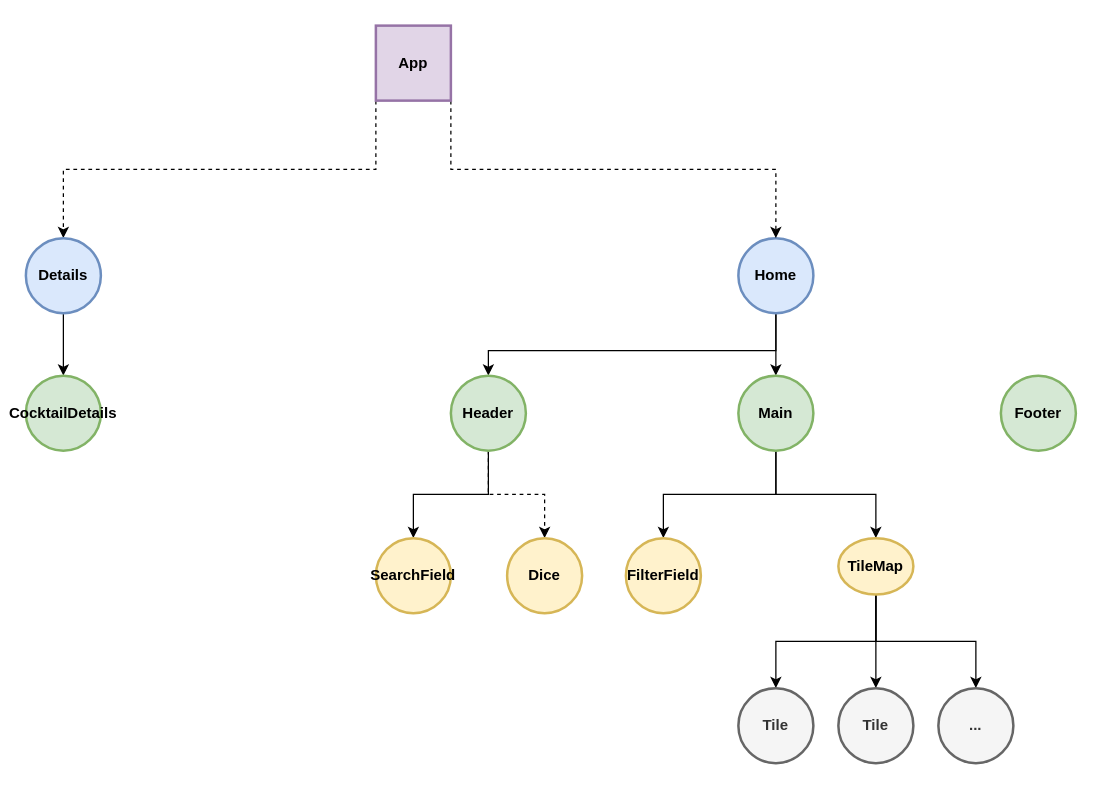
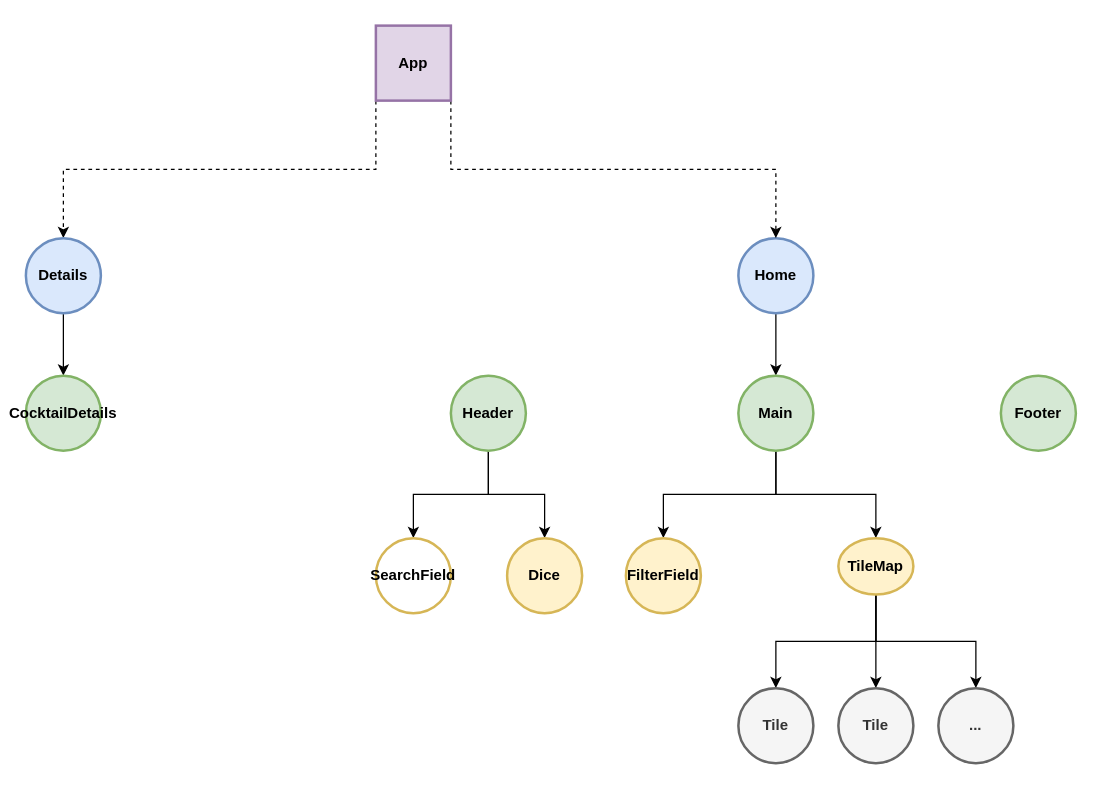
- <mxCell id="3" style="edgeStyle=orthogonalEdgeStyle;rounded=0;orthogonalLoop=1;jettySize=auto;html=1;exitX=0.5;exitY=1;exitDx=0;exitDy=0;entryX=0.5;entryY=0;entryDx=0;entryDy=0;" edge="1" parent="1" source="4" target="7"><mxGeometry relative="1" as="geometry"><Array as="points"><mxPoint x="615" y="280" /><mxPoint x="395" y="280" /></Array></mxGeometry></mxCell>
- <mxCell id="6" style="edgeStyle=orthogonalEdgeStyle;rounded=0;orthogonalLoop=1;jettySize=auto;html=1;exitX=0.5;exitY=1;exitDx=0;exitDy=0;entryX=0.5;entryY=0;entryDx=0;entryDy=0;dashed=1;" edge="1" parent="1" source="7" target="18"><mxGeometry relative="1" as="geometry" /></mxCell>
+ <mxCell id="6" style="edgeStyle=orthogonalEdgeStyle;rounded=0;orthogonalLoop=1;jettySize=auto;html=1;exitX=0.5;exitY=1;exitDx=0;exitDy=0;entryX=0.5;entryY=0;entryDx=0;entryDy=0;" edge="1" parent="1" source="7" target="18"><mxGeometry relative="1" as="geometry" /></mxCell>
- <mxCell id="17" value="SearchField" style="ellipse;whiteSpace=wrap;html=1;fillColor=#fff2cc;strokeColor=#d6b656;fontSize=12;fontStyle=1;strokeWidth=2;" parent="1" vertex="1"><mxGeometry x="300" y="430" width="60" height="60" as="geometry" /></mxCell>
+ <mxCell id="17" value="SearchField" style="ellipse;whiteSpace=wrap;html=1;fillColor=#ffffff;strokeColor=#d6b656;fontSize=12;fontStyle=1;strokeWidth=2;" parent="1" vertex="1"><mxGeometry x="300" y="430" width="60" height="60" as="geometry" /></mxCell>
